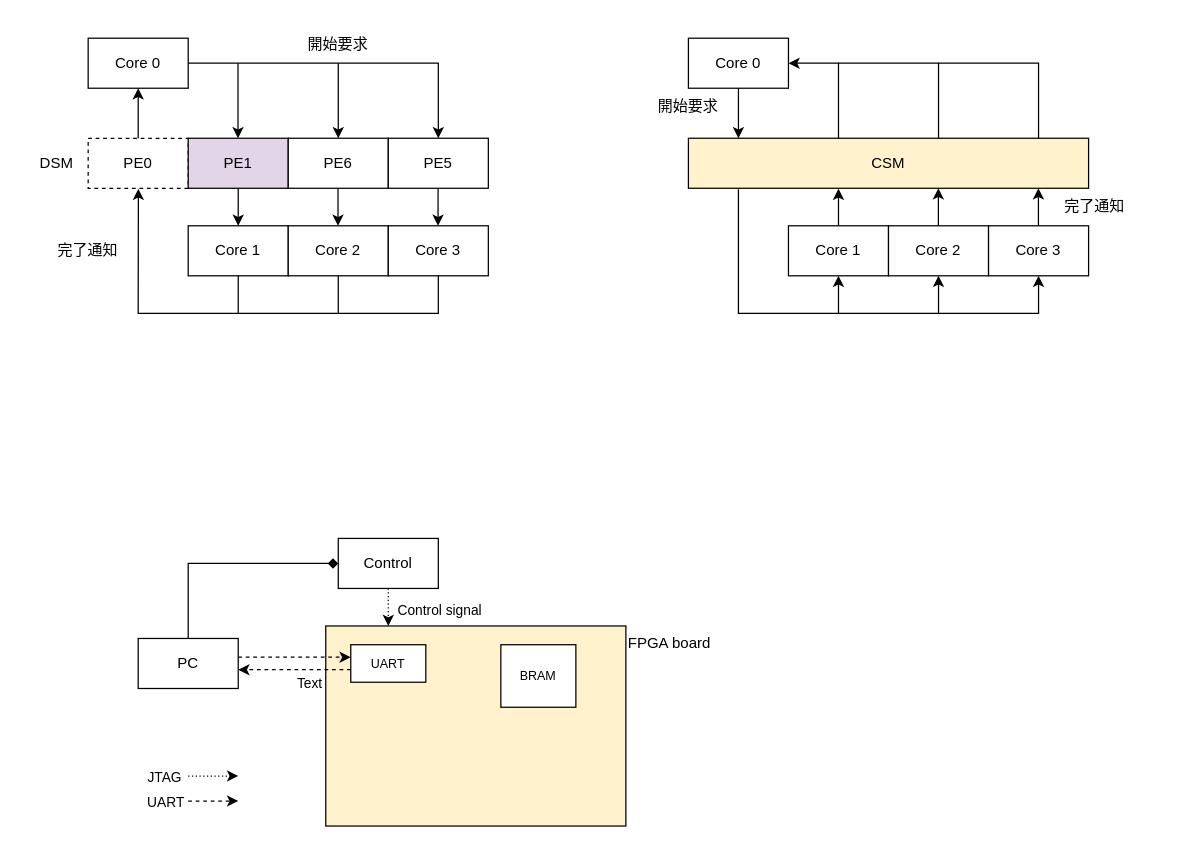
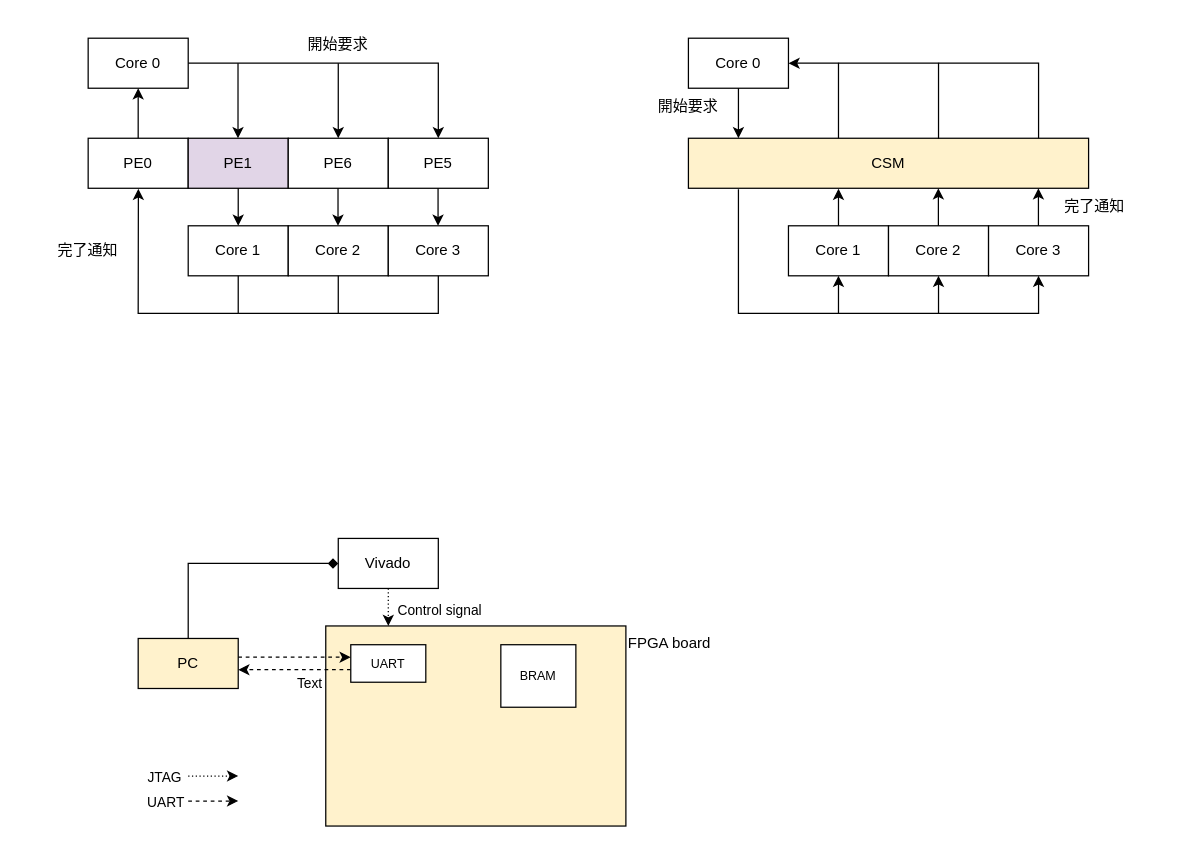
- <mxCell id="20" value="DSM" style="text;strokeColor=none;align=center;fillColor=none;html=1;verticalAlign=middle;whiteSpace=wrap;rounded=0;" parent="1" vertex="1"><mxGeometry x="20" y="115" width="50" height="30" as="geometry" /></mxCell>
- <mxCell id="3" value="PE0" style="rounded=0;whiteSpace=wrap;html=1;dashed=1;" parent="1" vertex="1"><mxGeometry x="70" y="110" width="80" height="40" as="geometry" /></mxCell>
+ <mxCell id="3" value="PE0" style="rounded=0;whiteSpace=wrap;html=1;" parent="1" vertex="1"><mxGeometry x="70" y="110" width="80" height="40" as="geometry" /></mxCell>
- <mxCell id="43" value="Control" style="rounded=0;whiteSpace=wrap;html=1;" vertex="1" parent="1"><mxGeometry x="270" y="430" width="80" height="40" as="geometry" /></mxCell>
+ <mxCell id="43" value="Vivado" style="rounded=0;whiteSpace=wrap;html=1;" vertex="1" parent="1"><mxGeometry x="270" y="430" width="80" height="40" as="geometry" /></mxCell>
- <mxCell id="45" value="PC" style="rounded=0;whiteSpace=wrap;html=1;" vertex="1" parent="1"><mxGeometry x="110" y="510" width="80" height="40" as="geometry" /></mxCell>
+ <mxCell id="45" value="PC" style="rounded=0;whiteSpace=wrap;html=1;fillColor=#fff2cc;" vertex="1" parent="1"><mxGeometry x="110" y="510" width="80" height="40" as="geometry" /></mxCell>
